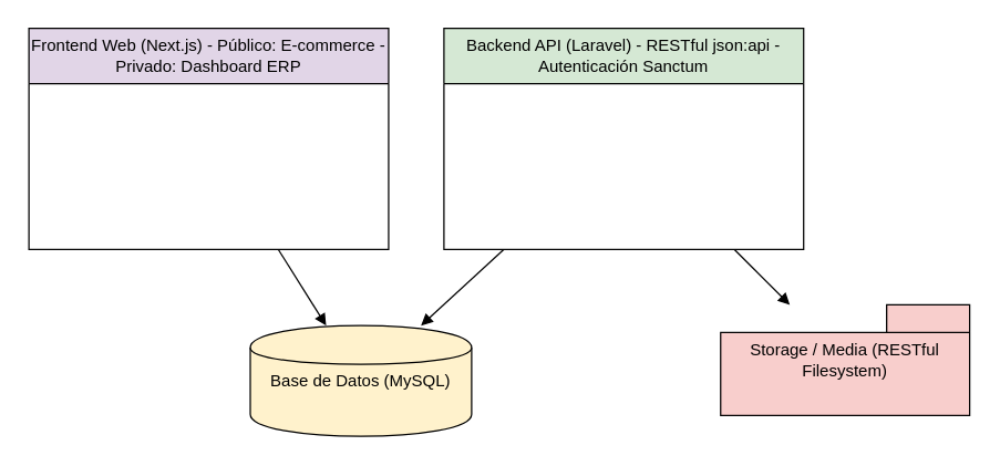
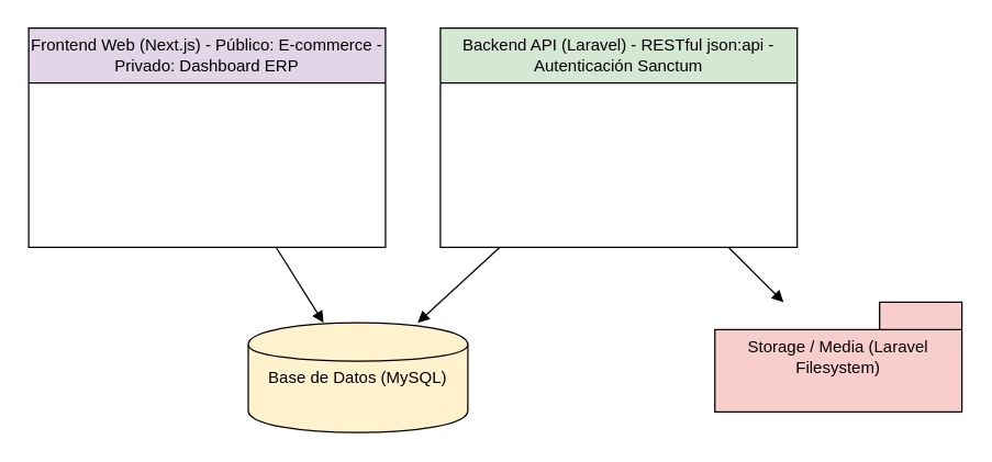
- <mxCell id="7" value="Storage / Media (RESTful Filesystem)" style="shape=folder;whiteSpace=wrap;html=1;fillColor=#f8cecc;" vertex="1" parent="1"><mxGeometry x="520" y="220" width="180" height="80" as="geometry" /></mxCell>
+ <mxCell id="7" value="Storage / Media (Laravel Filesystem)" style="shape=folder;whiteSpace=wrap;html=1;fillColor=#f8cecc;" vertex="1" parent="1"><mxGeometry x="520" y="220" width="180" height="80" as="geometry" /></mxCell>
